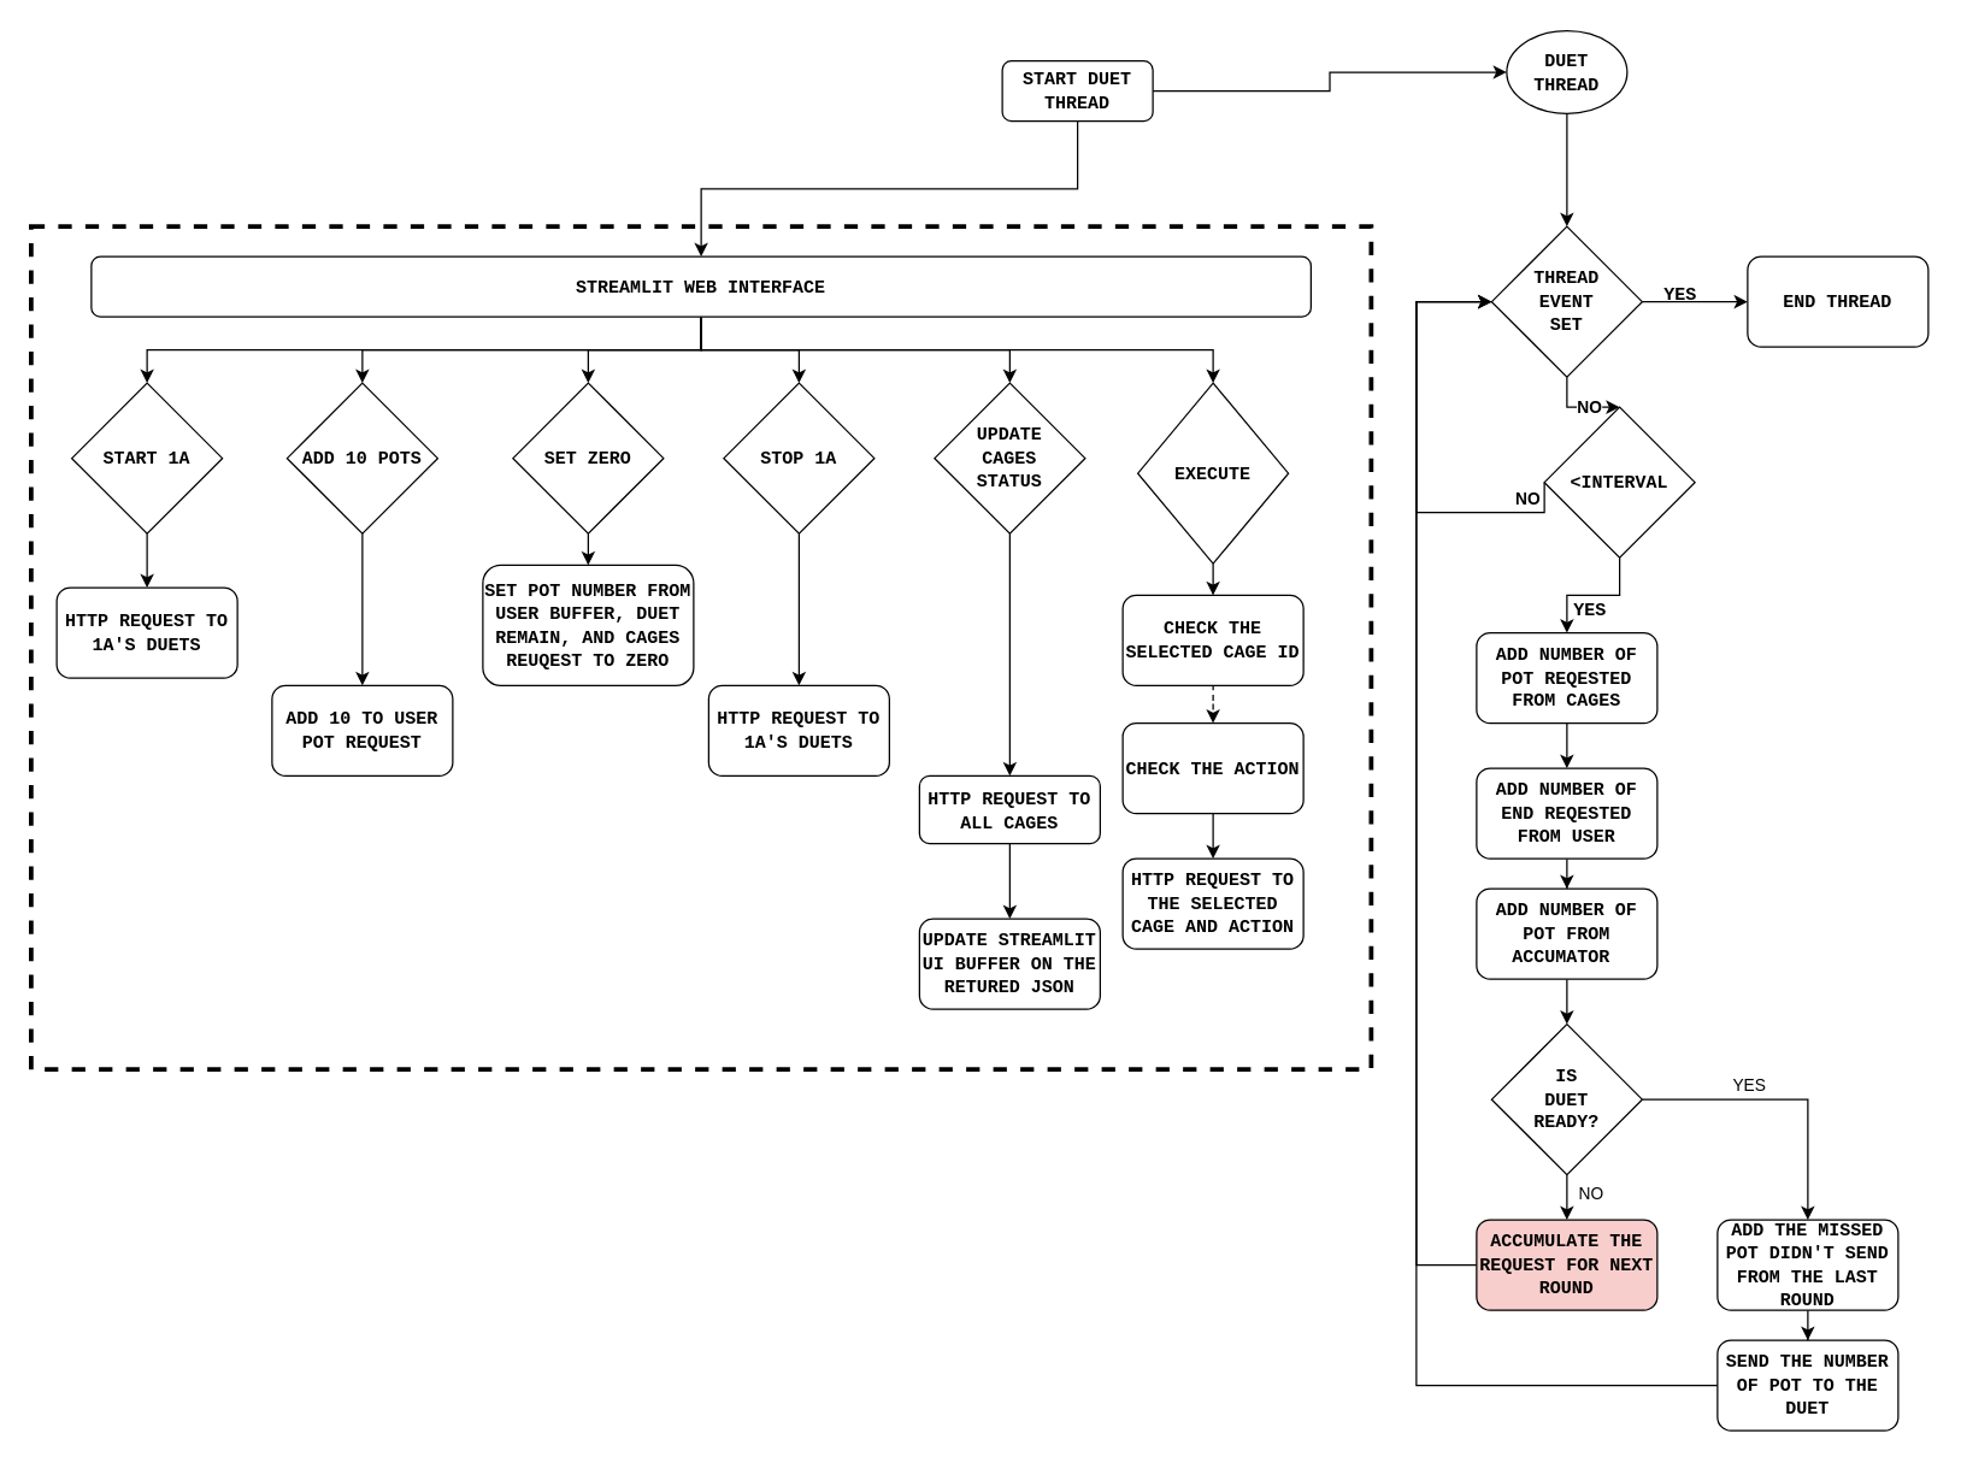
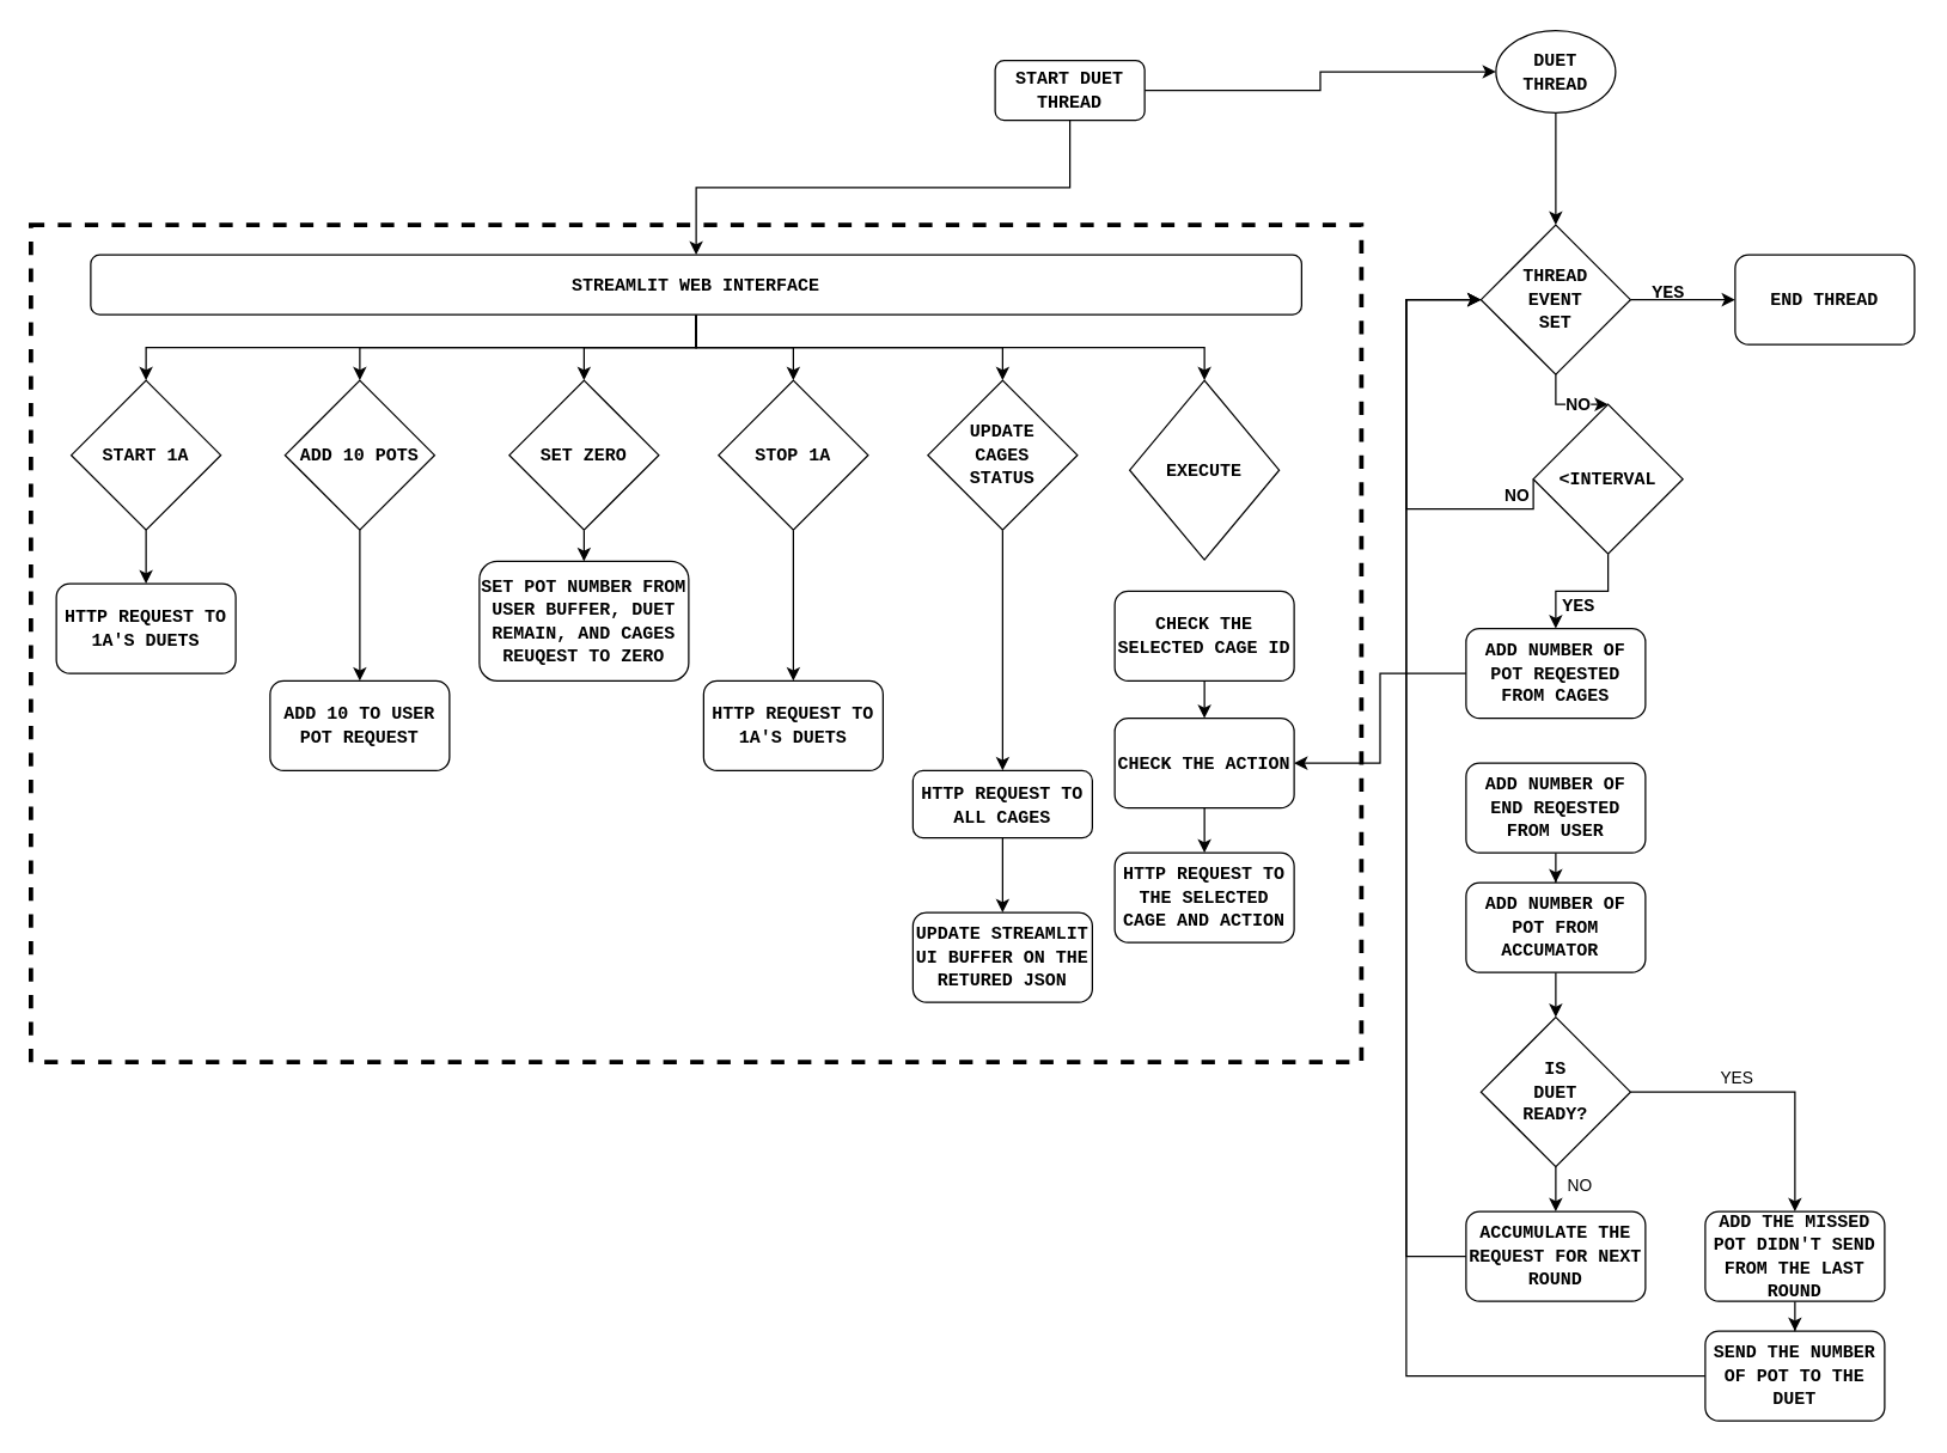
- <mxCell id="53" value="" style="edgeStyle=orthogonalEdgeStyle;rounded=0;orthogonalLoop=1;jettySize=auto;html=1;" edge="1" parent="1" source="54" target="63"><mxGeometry relative="1" as="geometry" /></mxCell>
- <mxCell id="62" value="" style="edgeStyle=orthogonalEdgeStyle;rounded=0;orthogonalLoop=1;jettySize=auto;html=1;dashed=1;" edge="1" parent="1" source="63" target="65"><mxGeometry relative="1" as="geometry" /></mxCell>
+ <mxCell id="62" value="" style="edgeStyle=orthogonalEdgeStyle;rounded=0;orthogonalLoop=1;jettySize=auto;html=1;" edge="1" parent="1" source="63" target="65"><mxGeometry relative="1" as="geometry" /></mxCell>
- <mxCell id="25" value="" style="edgeStyle=orthogonalEdgeStyle;rounded=0;orthogonalLoop=1;jettySize=auto;html=1;" edge="1" parent="1" source="26" target="29"><mxGeometry relative="1" as="geometry" /></mxCell>
+ <mxCell id="25" value="" style="edgeStyle=orthogonalEdgeStyle;rounded=0;orthogonalLoop=1;jettySize=auto;html=1;" edge="1" parent="1" source="26" target="65"><mxGeometry relative="1" as="geometry" /></mxCell>
- <mxCell id="36" value="&lt;font face=&quot;Courier New&quot;&gt;&lt;b&gt;ACCUMULATE THE REQUEST FOR NEXT ROUND&lt;/b&gt;&lt;/font&gt;" style="rounded=1;whiteSpace=wrap;html=1;fillColor=#f8cecc;" vertex="1" parent="1"><mxGeometry x="980" y="810" width="120" height="60" as="geometry" /></mxCell>
+ <mxCell id="36" value="&lt;font face=&quot;Courier New&quot;&gt;&lt;b&gt;ACCUMULATE THE REQUEST FOR NEXT ROUND&lt;/b&gt;&lt;/font&gt;" style="rounded=1;whiteSpace=wrap;html=1;" vertex="1" parent="1"><mxGeometry x="980" y="810" width="120" height="60" as="geometry" /></mxCell>
